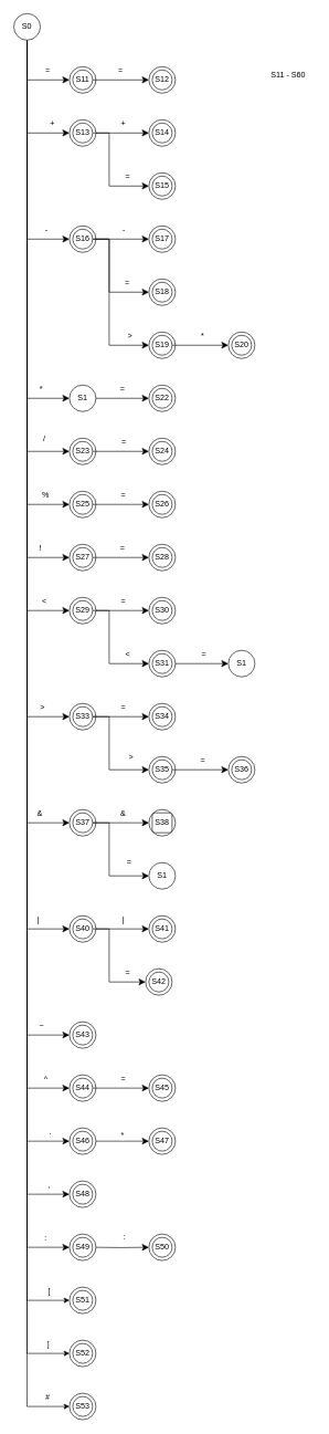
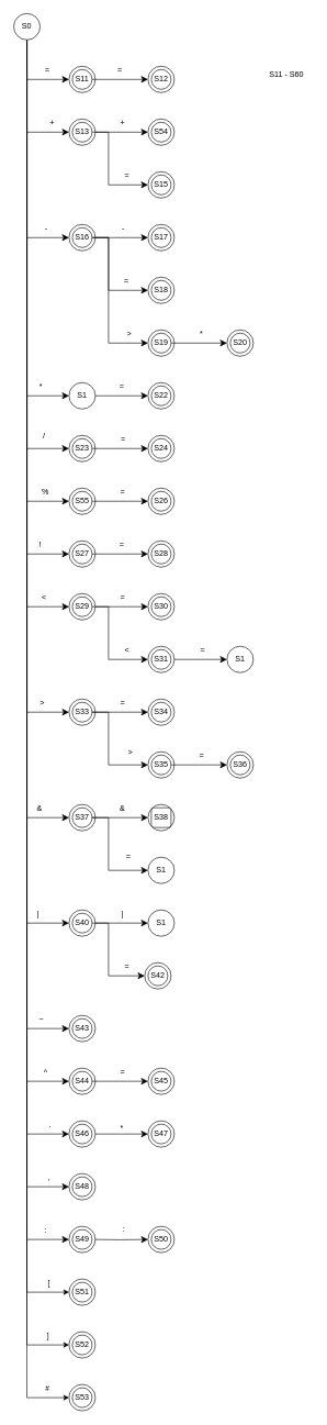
- <mxCell id="71" value="S14" style="ellipse;whiteSpace=wrap;html=1;aspect=fixed;rounded=0;labelBackgroundColor=none;" vertex="1" parent="1"><mxGeometry x="229" y="185" width="30" height="30" as="geometry" /></mxCell>
+ <mxCell id="71" value="S54" style="ellipse;whiteSpace=wrap;html=1;aspect=fixed;rounded=0;labelBackgroundColor=none;" vertex="1" parent="1"><mxGeometry x="229" y="185" width="30" height="30" as="geometry" /></mxCell>
- <mxCell id="69" value="S25" style="ellipse;whiteSpace=wrap;html=1;aspect=fixed;rounded=0;labelBackgroundColor=none;" vertex="1" parent="1"><mxGeometry x="109" y="745" width="30" height="30" as="geometry" /></mxCell>
+ <mxCell id="69" value="S55" style="ellipse;whiteSpace=wrap;html=1;aspect=fixed;rounded=0;labelBackgroundColor=none;" vertex="1" parent="1"><mxGeometry x="109" y="745" width="30" height="30" as="geometry" /></mxCell>
- <mxCell id="112" value="S41" style="ellipse;whiteSpace=wrap;html=1;aspect=fixed;rounded=0;labelBackgroundColor=none;" vertex="1" parent="1"><mxGeometry x="229" y="1385" width="30" height="30" as="geometry" /></mxCell>
